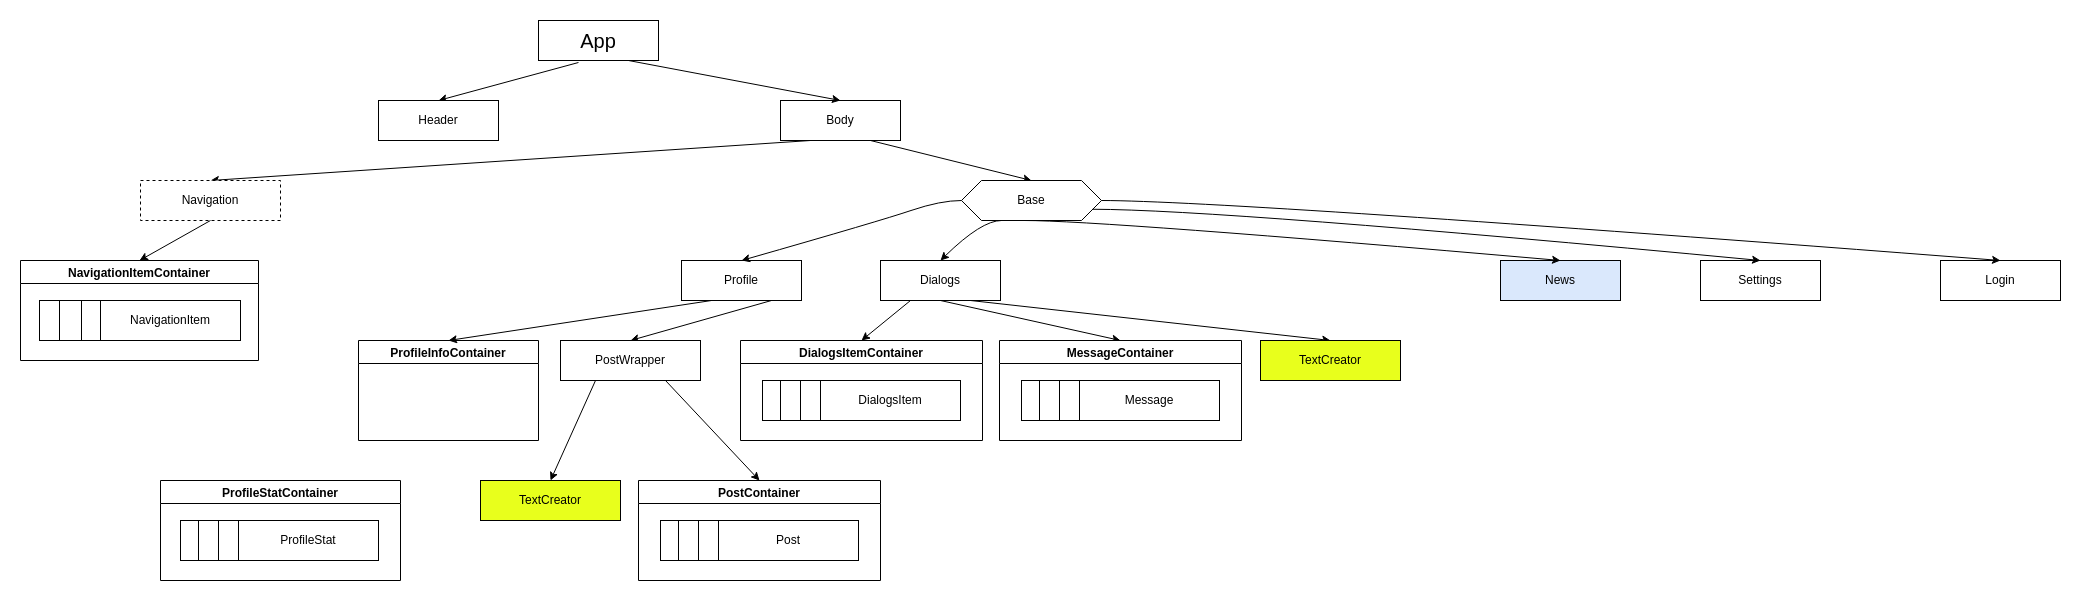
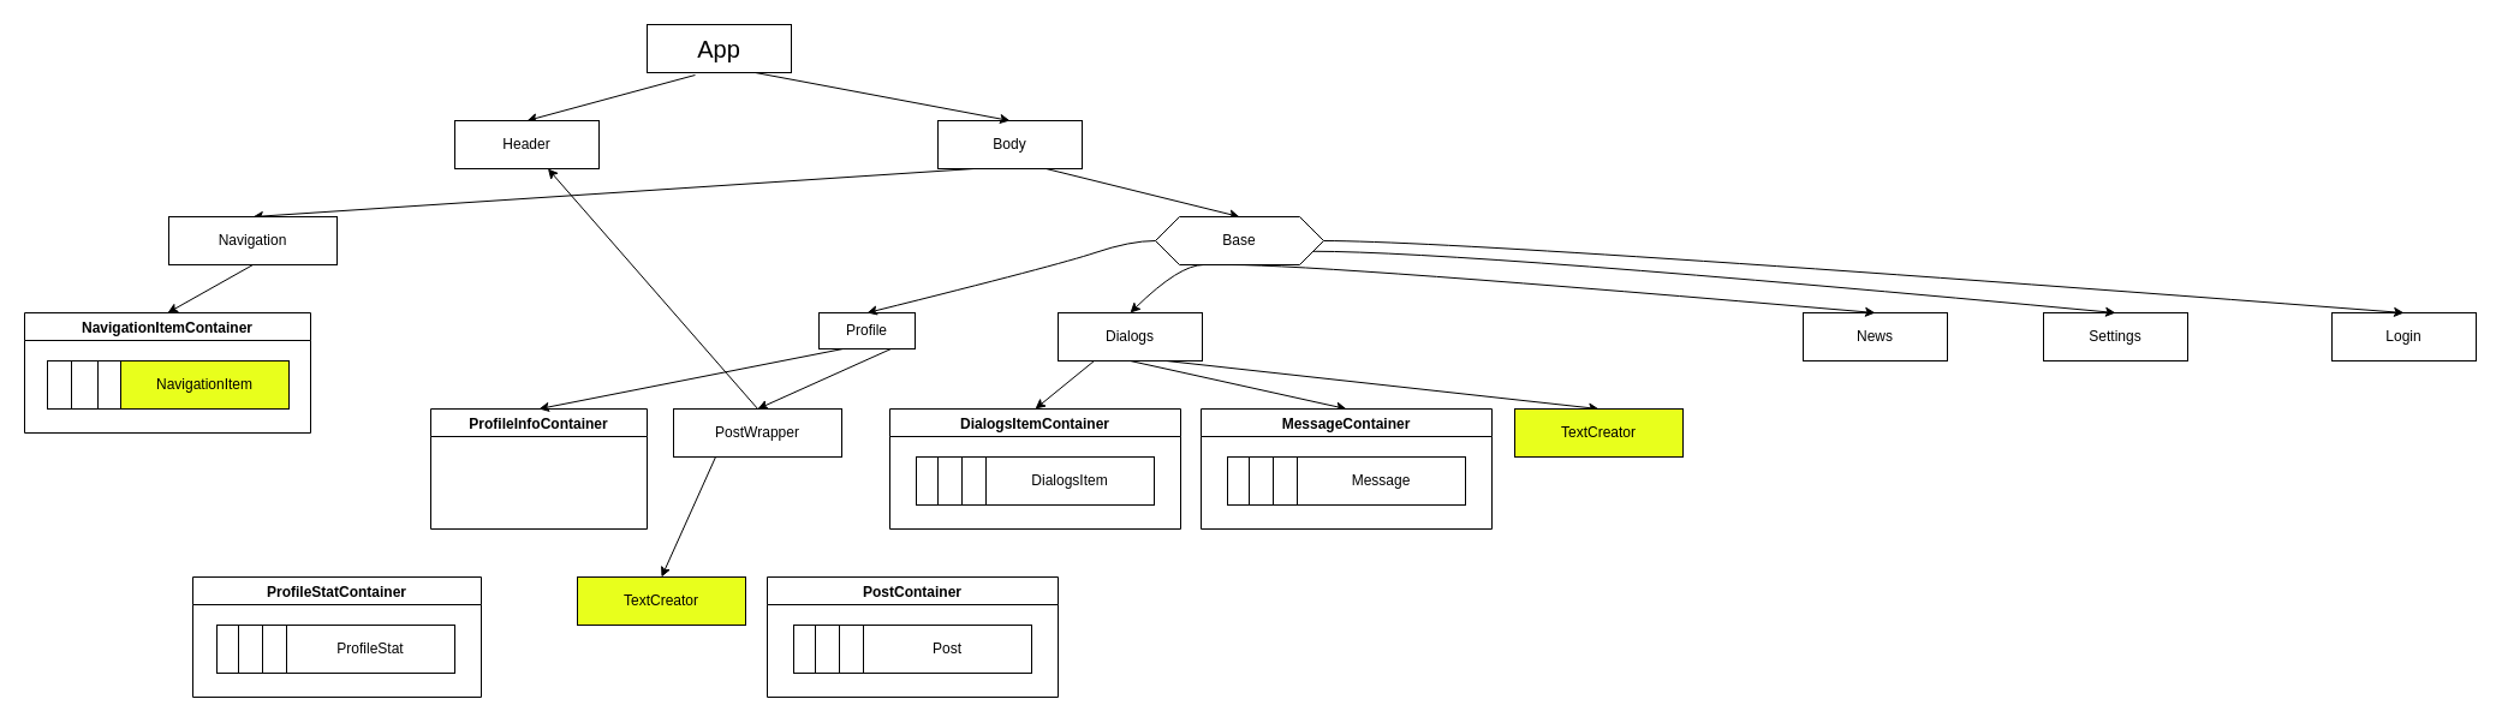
- <mxCell id="8" value="Navigation" style="rounded=0;whiteSpace=wrap;html=1;dashed=1;" parent="1" vertex="1"><mxGeometry x="140" y="180" width="140" height="40" as="geometry" /></mxCell>
+ <mxCell id="8" value="Navigation" style="rounded=0;whiteSpace=wrap;html=1;" parent="1" vertex="1"><mxGeometry x="140" y="180" width="140" height="40" as="geometry" /></mxCell>
- <mxCell id="12" value="Profile" style="rounded=0;whiteSpace=wrap;html=1;" parent="1" vertex="1"><mxGeometry x="681" y="260" width="120" height="40" as="geometry" /></mxCell>
+ <mxCell id="12" value="Profile" style="rounded=0;whiteSpace=wrap;html=1;" parent="1" vertex="1"><mxGeometry x="681" y="260" width="80" height="30" as="geometry" /></mxCell>
- <mxCell id="17" value="News" style="rounded=0;whiteSpace=wrap;html=1;fillColor=#dae8fc;" parent="1" vertex="1"><mxGeometry x="1500" y="260" width="120" height="40" as="geometry" /></mxCell>
+ <mxCell id="17" value="News" style="rounded=0;whiteSpace=wrap;html=1;" parent="1" vertex="1"><mxGeometry x="1500" y="260" width="120" height="40" as="geometry" /></mxCell>
- <mxCell id="30" value="NavigationItem" style="rounded=0;whiteSpace=wrap;html=1;" parent="26" vertex="1"><mxGeometry x="80" y="40" width="140" height="40" as="geometry" /></mxCell>
+ <mxCell id="30" value="NavigationItem" style="rounded=0;whiteSpace=wrap;html=1;fillColor=#e8ff1c;" parent="26" vertex="1"><mxGeometry x="80" y="40" width="140" height="40" as="geometry" /></mxCell>
- <mxCell id="39" style="edgeStyle=none;rounded=0;orthogonalLoop=1;jettySize=auto;html=1;exitX=0.75;exitY=1;exitDx=0;exitDy=0;entryX=0.5;entryY=0;entryDx=0;entryDy=0;" parent="1" source="40" target="42" edge="1"><mxGeometry relative="1" as="geometry" /></mxCell>
+ <mxCell id="39" style="edgeStyle=none;rounded=0;orthogonalLoop=1;jettySize=auto;html=1;exitX=0.75;exitY=1;exitDx=0;exitDy=0;" parent="1" source="40" target="4" edge="1"><mxGeometry relative="1" as="geometry" /></mxCell>
